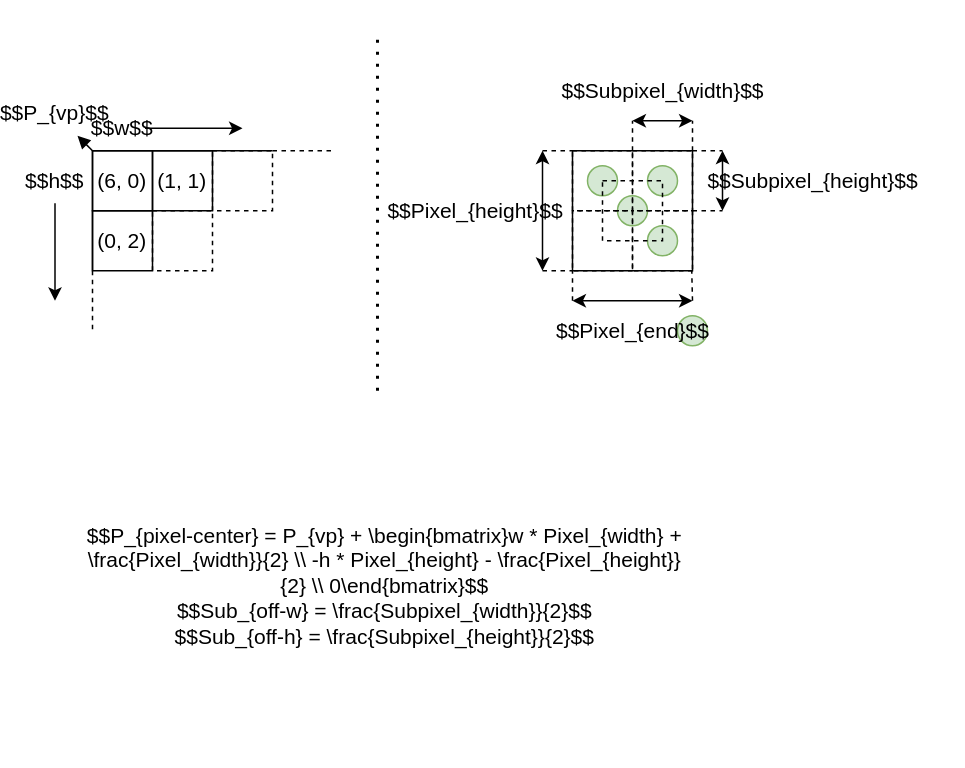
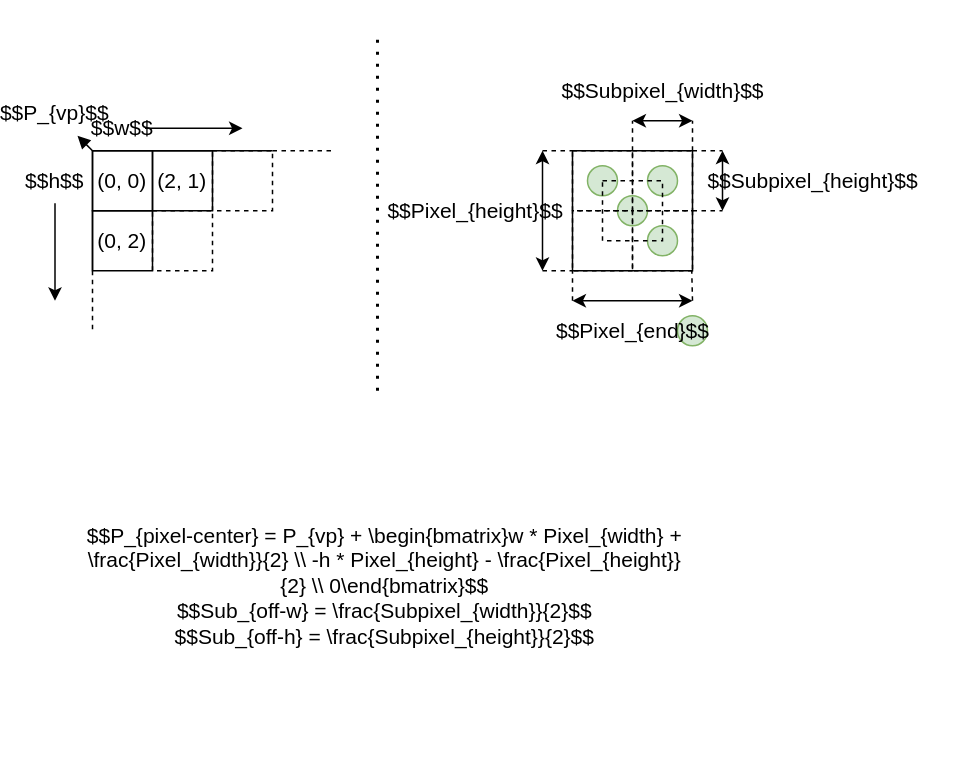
- <mxCell id="34" value="(6, 0)" style="whiteSpace=wrap;html=1;aspect=fixed;fontSize=14;fillColor=none;" vertex="1" parent="1"><mxGeometry x="60" y="100" width="40" height="40" as="geometry" /></mxCell>
+ <mxCell id="34" value="(0, 0)" style="whiteSpace=wrap;html=1;aspect=fixed;fontSize=14;fillColor=none;" vertex="1" parent="1"><mxGeometry x="60" y="100" width="40" height="40" as="geometry" /></mxCell>
- <mxCell id="35" value="(1, 1)" style="whiteSpace=wrap;html=1;aspect=fixed;fontSize=14;fillColor=none;" vertex="1" parent="1"><mxGeometry x="100" y="100" width="40" height="40" as="geometry" /></mxCell>
+ <mxCell id="35" value="(2, 1)" style="whiteSpace=wrap;html=1;aspect=fixed;fontSize=14;fillColor=none;" vertex="1" parent="1"><mxGeometry x="100" y="100" width="40" height="40" as="geometry" /></mxCell>
